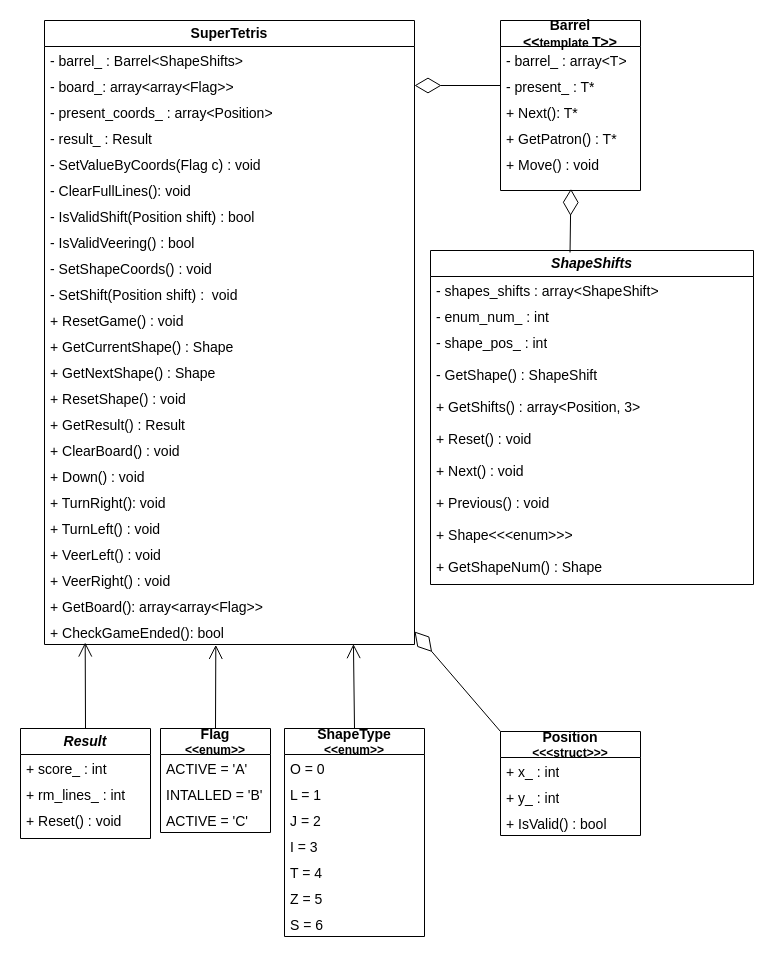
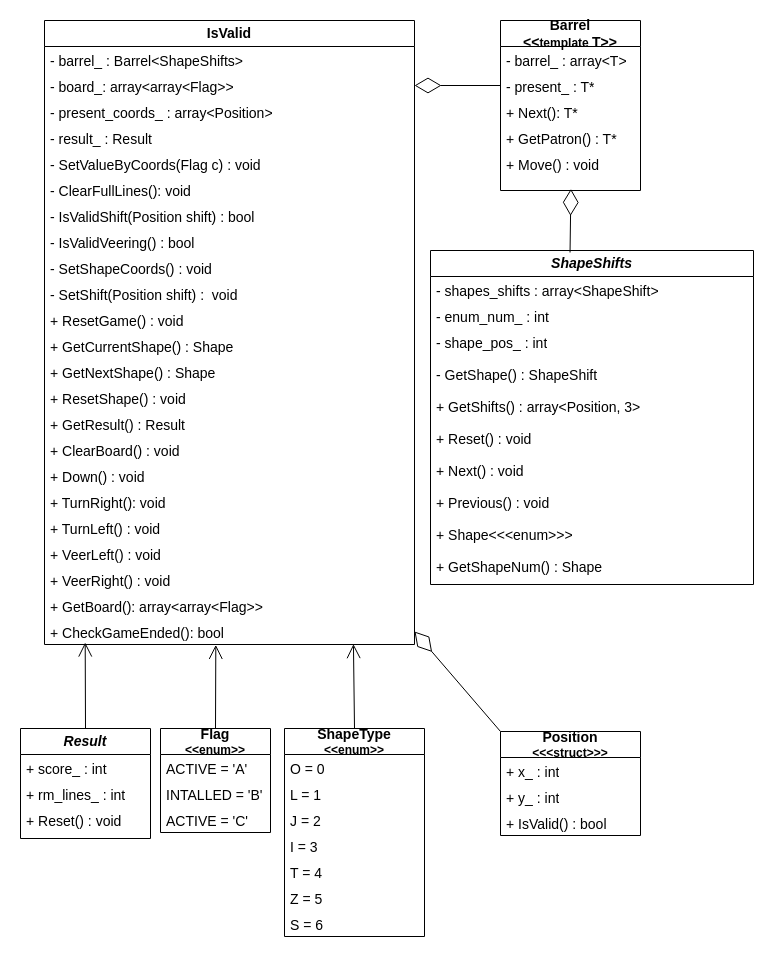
- <mxCell id="2" value="&lt;b&gt;&lt;font style=&quot;font-size: 14px;&quot;&gt;SuperTetris&lt;/font&gt;&lt;/b&gt;" style="swimlane;fontStyle=0;childLayout=stackLayout;horizontal=1;startSize=26;fillColor=none;horizontalStack=0;resizeParent=1;resizeParentMax=0;resizeLast=0;collapsible=1;marginBottom=0;whiteSpace=wrap;html=1;" parent="1" vertex="1"><mxGeometry x="44" y="20" width="370" height="624" as="geometry" /></mxCell>
+ <mxCell id="2" value="&lt;b&gt;&lt;font style=&quot;font-size: 14px;&quot;&gt;IsValid&lt;/font&gt;&lt;/b&gt;" style="swimlane;fontStyle=0;childLayout=stackLayout;horizontal=1;startSize=26;fillColor=none;horizontalStack=0;resizeParent=1;resizeParentMax=0;resizeLast=0;collapsible=1;marginBottom=0;whiteSpace=wrap;html=1;" parent="1" vertex="1"><mxGeometry x="44" y="20" width="370" height="624" as="geometry" /></mxCell>
